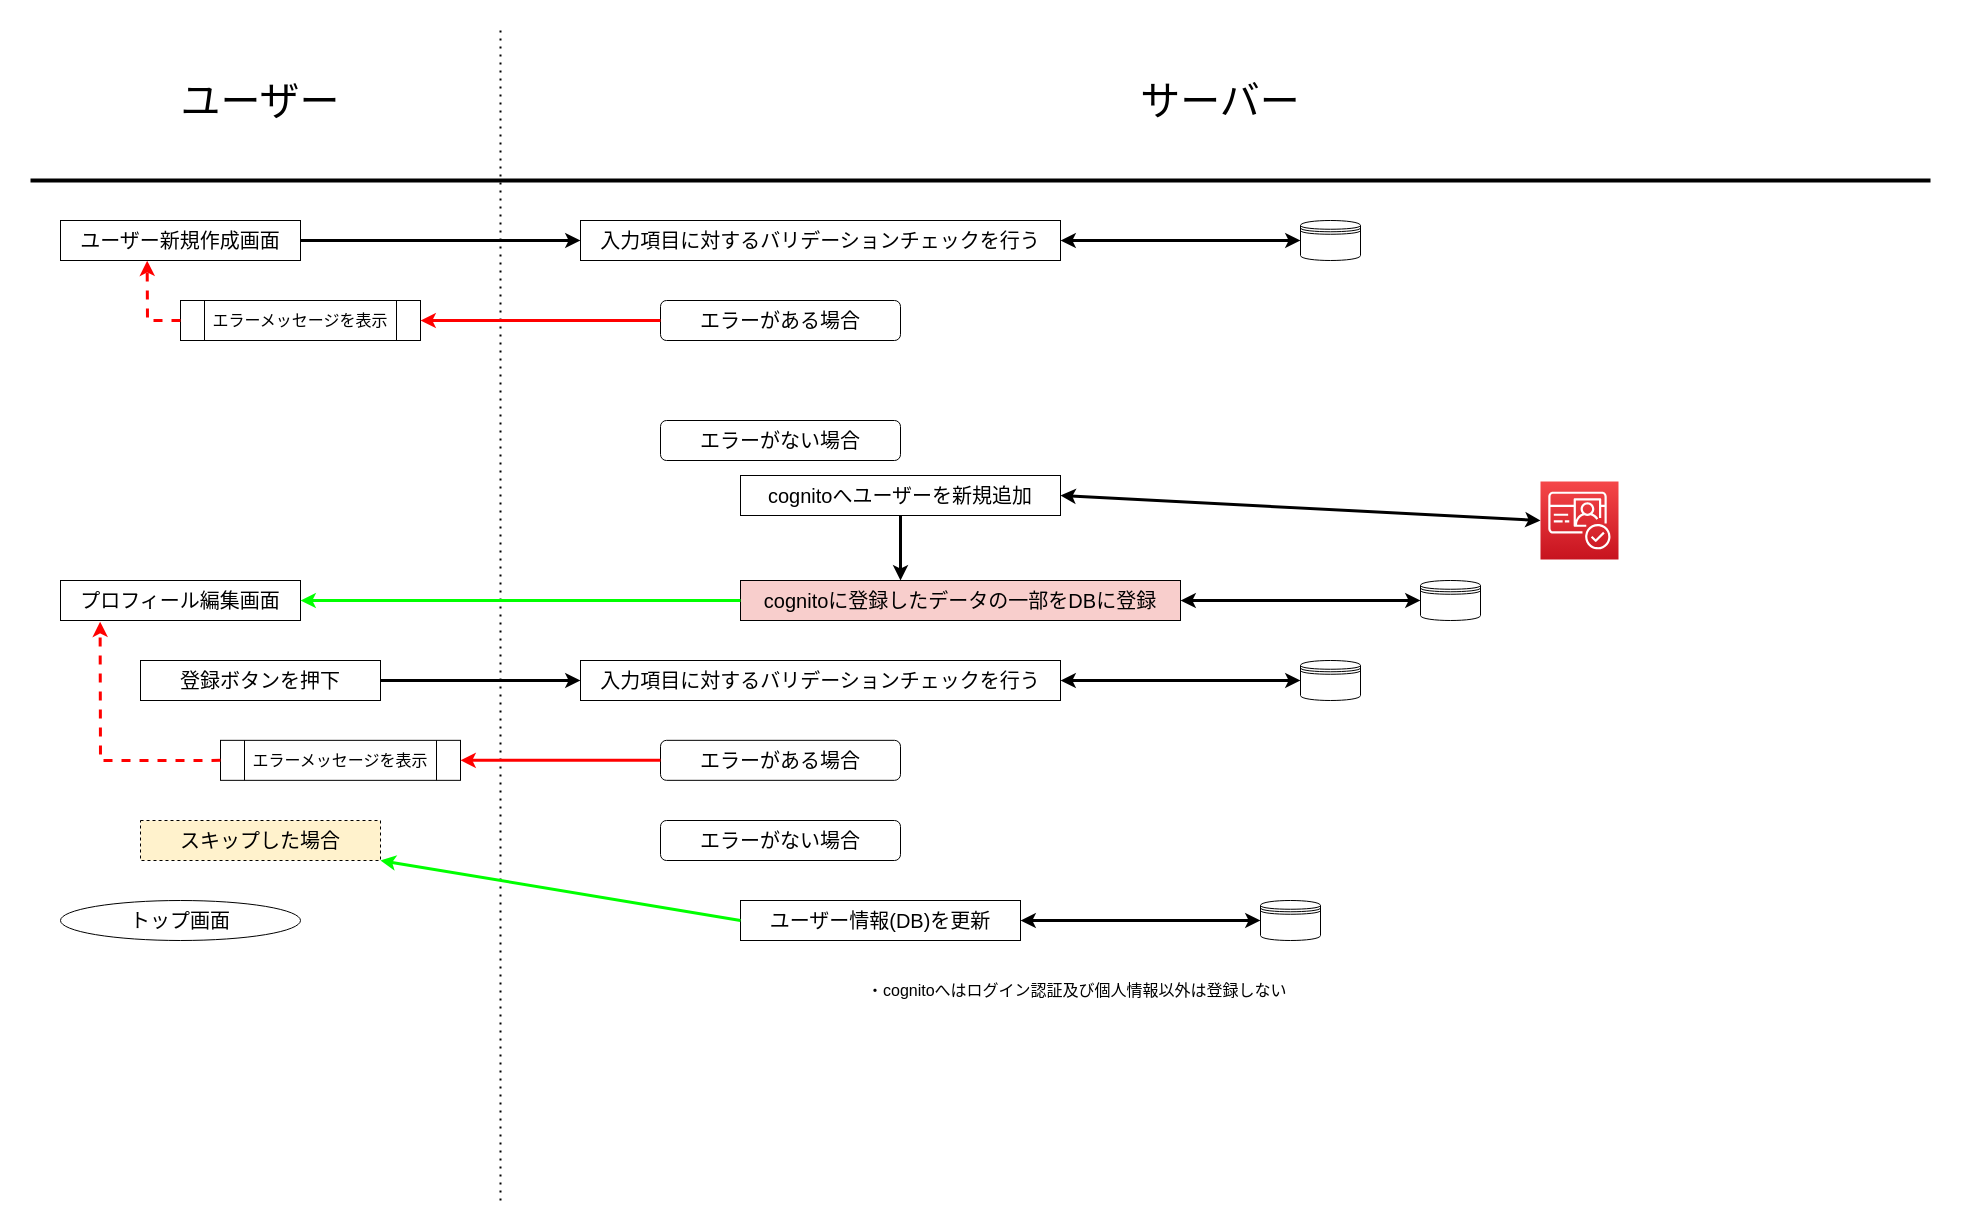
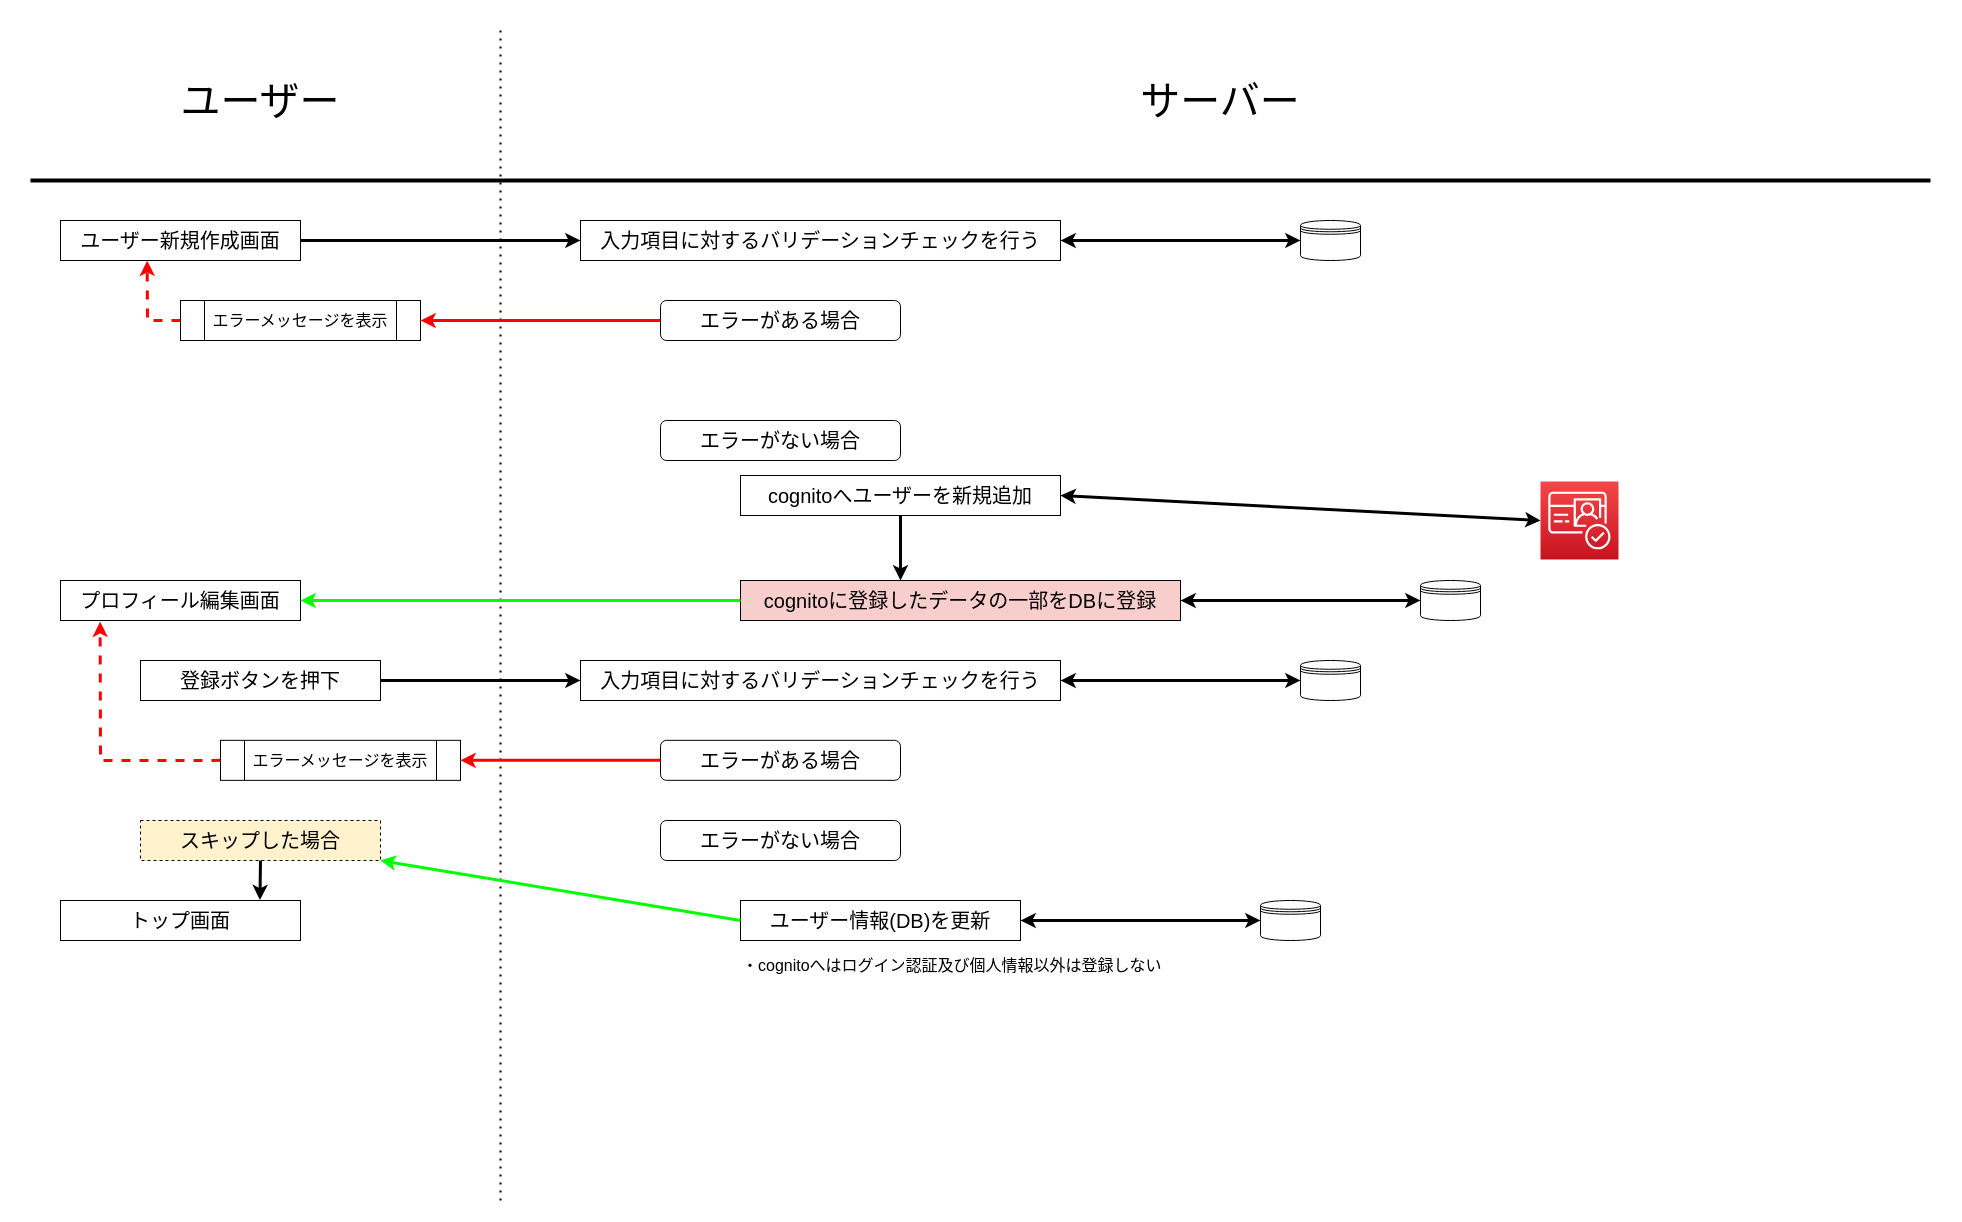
+ <mxCell id="20" value="" style="endArrow=classic;html=1;rounded=0;fontSize=16;strokeColor=#000000;strokeWidth=3;exitX=0.5;exitY=1;exitDx=0;exitDy=0;entryX=0.831;entryY=-0.01;entryDx=0;entryDy=0;entryPerimeter=0;" edge="1" parent="1" source="19" target="21"><mxGeometry width="50" height="50" relative="1" as="geometry"><mxPoint x="470" y="980" as="sourcePoint" /><mxPoint x="270" y="1160" as="targetPoint" /></mxGeometry></mxCell>
- <mxCell id="21" value="トップ画面" style="ellipse;whiteSpace=wrap;html=1;fontSize=20;" vertex="1" parent="1"><mxGeometry x="60" y="900" width="240" height="40" as="geometry" /></mxCell>
+ <mxCell id="21" value="トップ画面" style="rounded=0;whiteSpace=wrap;html=1;fontSize=20;" vertex="1" parent="1"><mxGeometry x="60" y="900" width="240" height="40" as="geometry" /></mxCell>
- <mxCell id="31" value="・cognitoへはログイン認証及び個人情報以外は登録しない" style="text;html=1;strokeColor=none;fillColor=none;align=left;verticalAlign=middle;whiteSpace=wrap;rounded=0;dashed=1;fontSize=16;" vertex="1" parent="1"><mxGeometry x="865" y="975" width="440" height="30" as="geometry" /></mxCell>
+ <mxCell id="31" value="・cognitoへはログイン認証及び個人情報以外は登録しない" style="text;html=1;strokeColor=none;fillColor=none;align=left;verticalAlign=middle;whiteSpace=wrap;rounded=0;dashed=1;fontSize=16;" vertex="1" parent="1"><mxGeometry x="740" y="950" width="440" height="30" as="geometry" /></mxCell>
